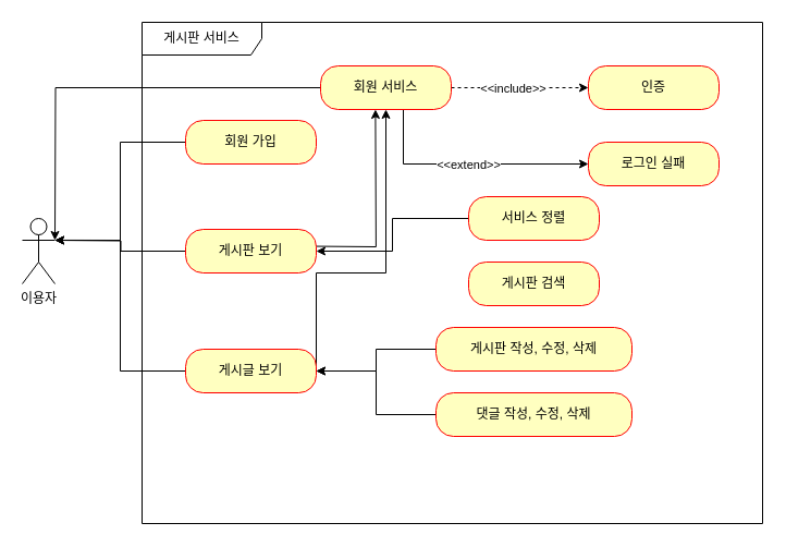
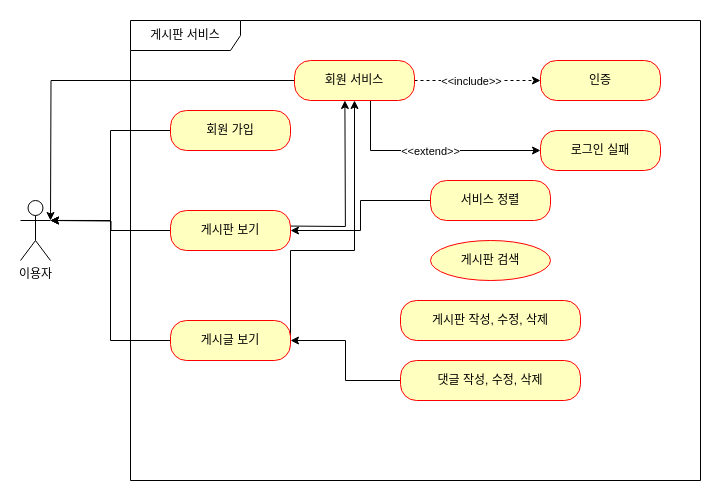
- <mxCell id="22" value="게시판 검색" style="rounded=1;whiteSpace=wrap;html=1;arcSize=40;fontColor=#000000;fillColor=#ffffc0;strokeColor=#ff0000;" vertex="1" parent="1"><mxGeometry x="430" y="240" width="120" height="40" as="geometry" /></mxCell>
+ <mxCell id="22" value="게시판 검색" style="ellipse;whiteSpace=wrap;html=1;arcSize=40;fontColor=#000000;fillColor=#ffffc0;strokeColor=#ff0000;" vertex="1" parent="1"><mxGeometry x="430" y="240" width="120" height="40" as="geometry" /></mxCell>
- <mxCell id="23" style="edgeStyle=orthogonalEdgeStyle;rounded=0;orthogonalLoop=1;jettySize=auto;html=1;exitX=0;exitY=0.5;exitDx=0;exitDy=0;entryX=1;entryY=0.5;entryDx=0;entryDy=0;" edge="1" parent="1" source="24" target="11"><mxGeometry relative="1" as="geometry" /></mxCell>
